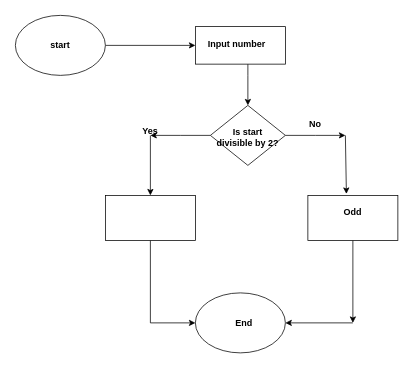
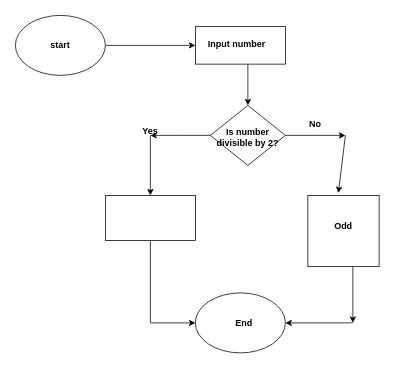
- <mxCell id="18" value="&#10;Is start divisible by 2?&#10;&#10;" style="text;html=1;align=center;verticalAlign=middle;whiteSpace=wrap;rounded=0;fontStyle=1" vertex="1" parent="1"><mxGeometry x="285" y="170" width="90" height="40" as="geometry" /></mxCell>
+ <mxCell id="18" value="&#10;Is number divisible by 2?&#10;&#10;" style="text;html=1;align=center;verticalAlign=middle;whiteSpace=wrap;rounded=0;fontStyle=1" vertex="1" parent="1"><mxGeometry x="285" y="170" width="90" height="40" as="geometry" /></mxCell>
- <mxCell id="12" value="&#10;Odd&#10;&#10;" style="rounded=0;whiteSpace=wrap;html=1;fontStyle=1" vertex="1" parent="1"><mxGeometry x="410" y="260" width="120" height="60" as="geometry" /></mxCell>
+ <mxCell id="12" value="&#10;Odd&#10;&#10;" style="rounded=0;whiteSpace=wrap;html=1;fontStyle=1" vertex="1" parent="1"><mxGeometry x="410" y="260" width="95" height="95" as="geometry" /></mxCell>
